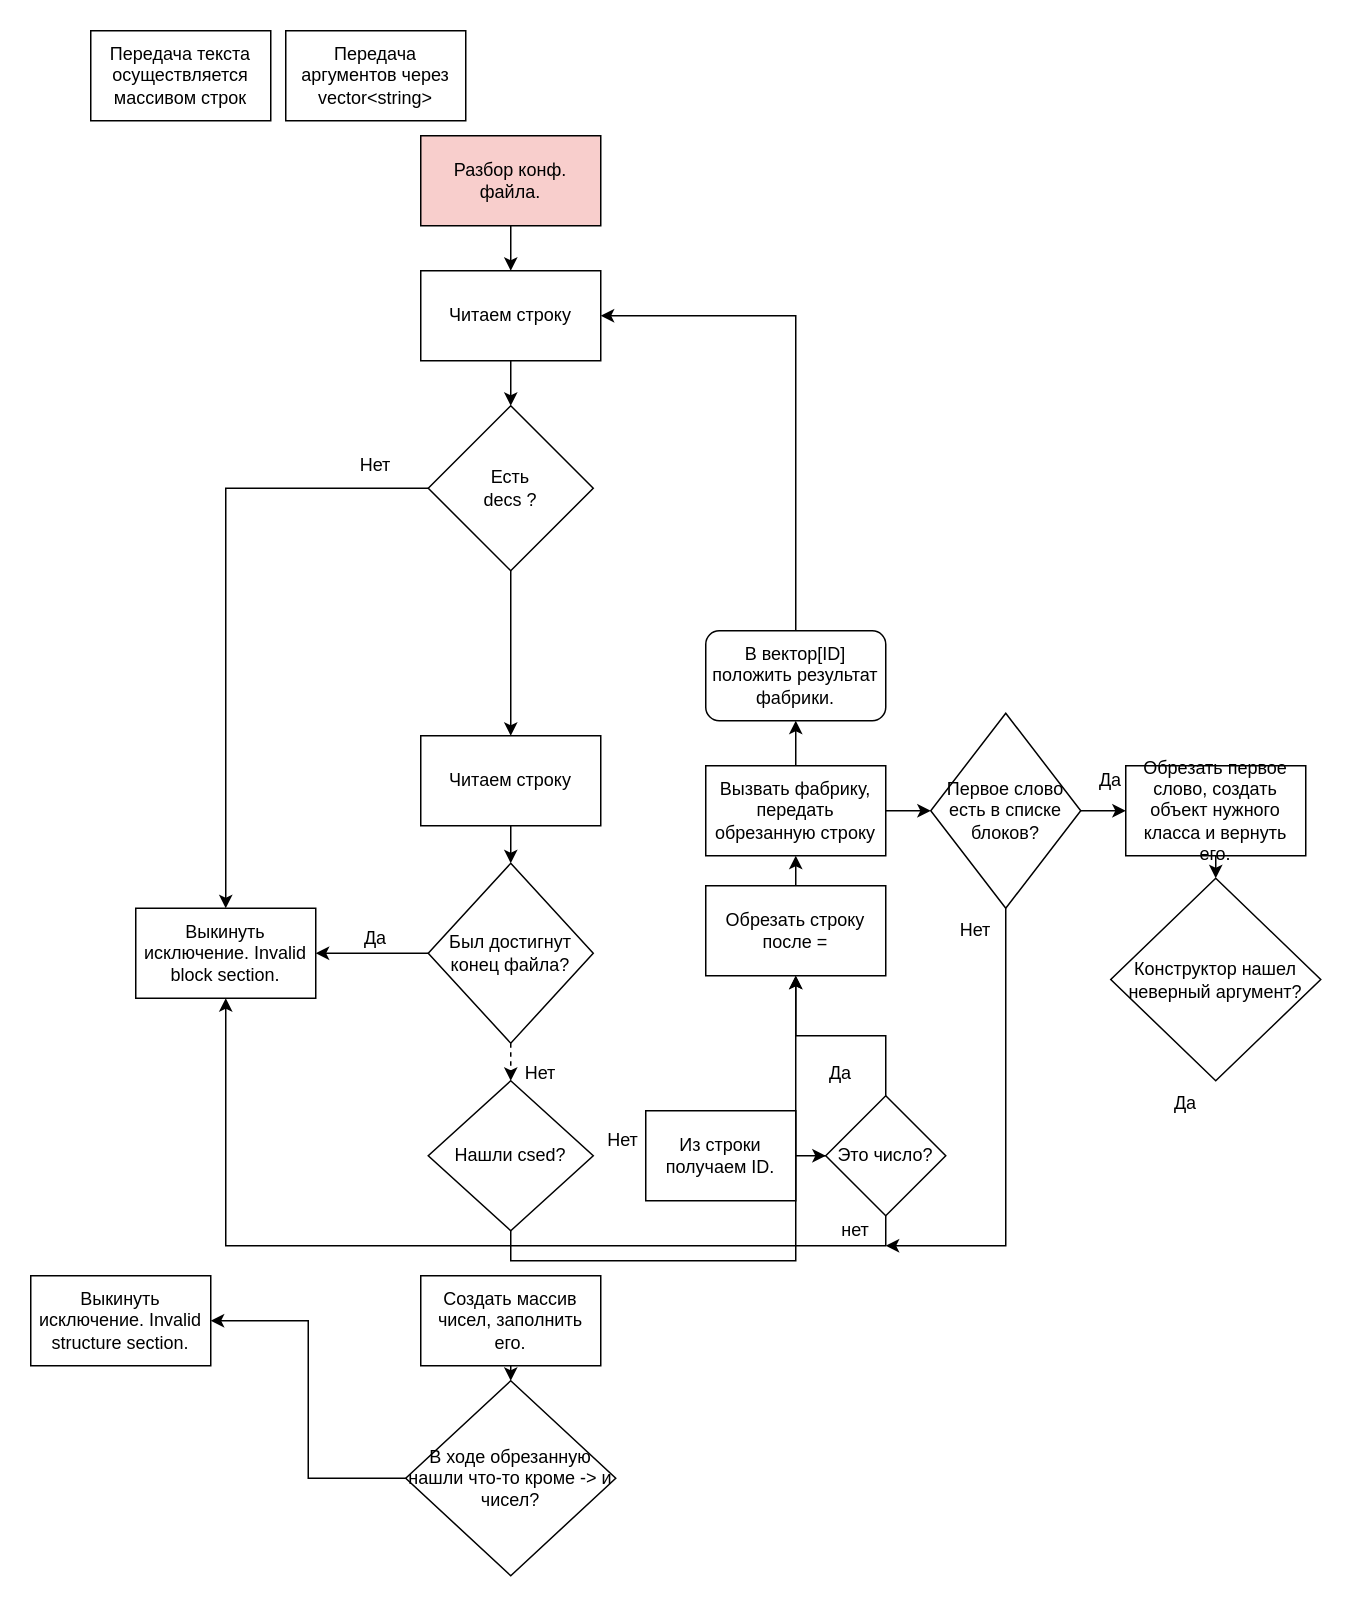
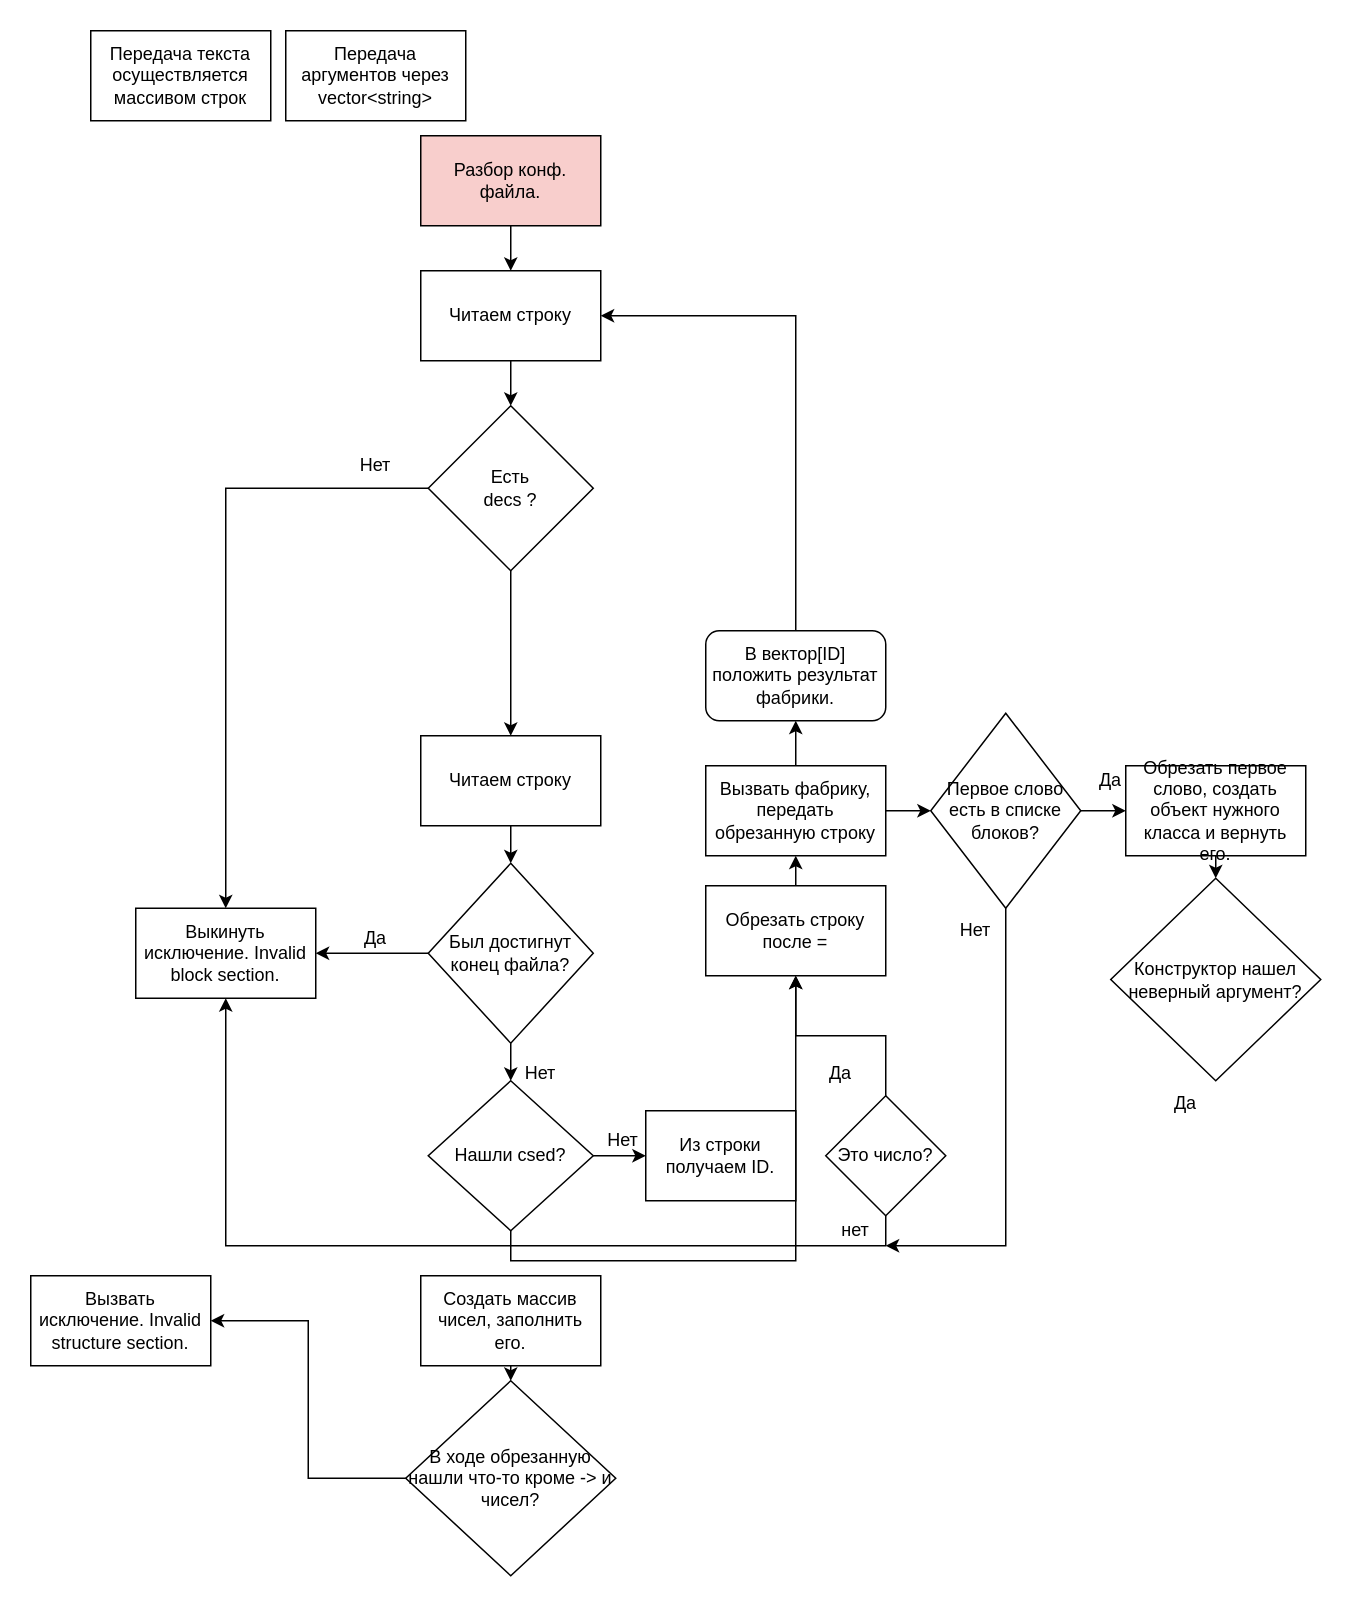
- <mxCell id="17" value="" style="endArrow=classic;html=1;exitX=0.5;exitY=1;exitDx=0;exitDy=0;entryX=0.5;entryY=0;entryDx=0;entryDy=0;dashed=1;" parent="1" source="10" target="21" edge="1"><mxGeometry width="50" height="50" relative="1" as="geometry"><mxPoint x="310" y="765" as="sourcePoint" /><mxPoint x="340" y="745" as="targetPoint" /></mxGeometry></mxCell>
+ <mxCell id="17" value="" style="endArrow=classic;html=1;exitX=0.5;exitY=1;exitDx=0;exitDy=0;entryX=0.5;entryY=0;entryDx=0;entryDy=0;" parent="1" source="10" target="21" edge="1"><mxGeometry width="50" height="50" relative="1" as="geometry"><mxPoint x="310" y="765" as="sourcePoint" /><mxPoint x="340" y="745" as="targetPoint" /></mxGeometry></mxCell>
+ <mxCell id="19" style="edgeStyle=orthogonalEdgeStyle;rounded=0;orthogonalLoop=1;jettySize=auto;html=1;exitX=1;exitY=0.5;exitDx=0;exitDy=0;entryX=0;entryY=0.5;entryDx=0;entryDy=0;" parent="1" source="21" target="25" edge="1"><mxGeometry relative="1" as="geometry"><mxPoint x="450" y="770" as="targetPoint" /></mxGeometry></mxCell>
- <mxCell id="24" style="edgeStyle=orthogonalEdgeStyle;rounded=0;orthogonalLoop=1;jettySize=auto;html=1;exitX=1;exitY=0.5;exitDx=0;exitDy=0;" parent="1" source="25" target="28" edge="1"><mxGeometry relative="1" as="geometry" /></mxCell>
- <mxCell id="49" value="Выкинуть исключение. Invalid structure section." style="rounded=0;whiteSpace=wrap;html=1;" parent="1" vertex="1"><mxGeometry x="20" y="850" width="120" height="60" as="geometry" /></mxCell>
+ <mxCell id="49" value="Вызвать исключение. Invalid structure section." style="rounded=0;whiteSpace=wrap;html=1;" parent="1" vertex="1"><mxGeometry x="20" y="850" width="120" height="60" as="geometry" /></mxCell>
